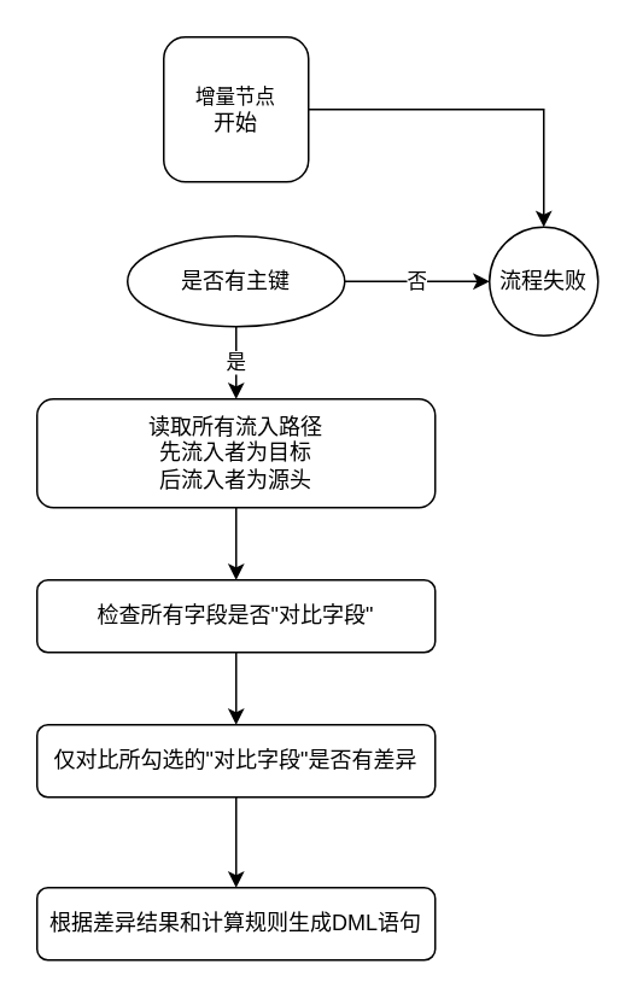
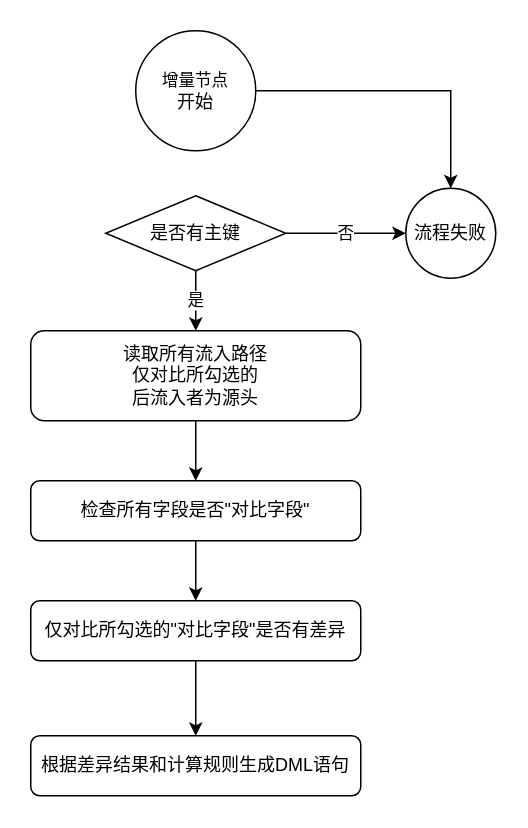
- <mxCell id="3" value="&lt;span style=&quot;font-size: 11px; background-color: rgb(255, 255, 255);&quot;&gt;增量节点&lt;/span&gt;&lt;br&gt;开始" style="whiteSpace=wrap;html=1;fontFamily=Helvetica;fontSize=12;fontColor=default;align=center;strokeColor=default;fillColor=default;rounded=1;" vertex="1" parent="1"><mxGeometry x="90" y="20" width="80" height="80" as="geometry" /></mxCell>
+ <mxCell id="3" value="&lt;span style=&quot;font-size: 11px; background-color: rgb(255, 255, 255);&quot;&gt;增量节点&lt;/span&gt;&lt;br&gt;开始" style="ellipse;whiteSpace=wrap;html=1;fontFamily=Helvetica;fontSize=12;fontColor=default;align=center;strokeColor=default;fillColor=default;" vertex="1" parent="1"><mxGeometry x="90" y="20" width="80" height="80" as="geometry" /></mxCell>
- <mxCell id="10" value="是否有主键" style="ellipse;whiteSpace=wrap;html=1;" vertex="1" parent="1"><mxGeometry x="70" y="130" width="120" height="50" as="geometry" /></mxCell>
+ <mxCell id="10" value="是否有主键" style="rhombus;whiteSpace=wrap;html=1;" vertex="1" parent="1"><mxGeometry x="70" y="130" width="120" height="50" as="geometry" /></mxCell>
- <mxCell id="5" value="读取所有流入路径&lt;br&gt;先流入者为目标&lt;br&gt;后流入者为源头" style="rounded=1;whiteSpace=wrap;html=1;" vertex="1" parent="1"><mxGeometry x="20" y="220" width="220" height="60" as="geometry" /></mxCell>
+ <mxCell id="5" value="读取所有流入路径&lt;br&gt;仅对比所勾选的&lt;br&gt;后流入者为源头" style="rounded=1;whiteSpace=wrap;html=1;" vertex="1" parent="1"><mxGeometry x="20" y="220" width="220" height="60" as="geometry" /></mxCell>
